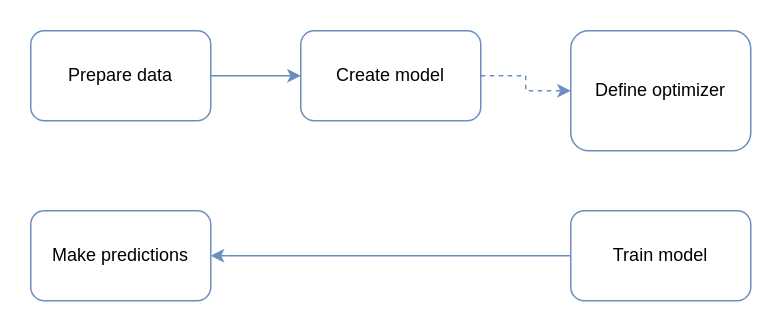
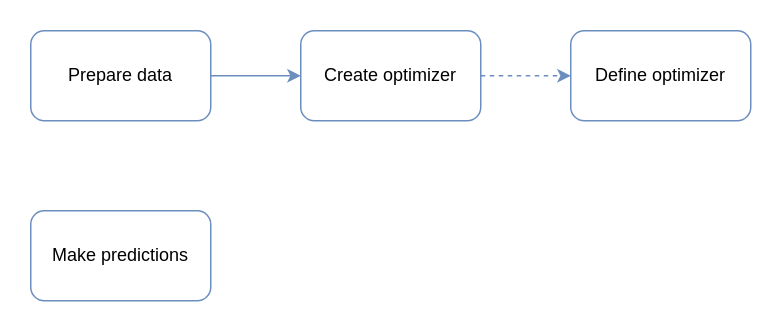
- <mxCell id="5" value="Create model" style="rounded=1;whiteSpace=wrap;html=1;strokeColor=#6c8ebf;fillColor=none;" parent="1" vertex="1"><mxGeometry x="200" y="20" width="120" height="60" as="geometry" /></mxCell>
+ <mxCell id="5" value="Create optimizer" style="rounded=1;whiteSpace=wrap;html=1;strokeColor=#6c8ebf;fillColor=none;" parent="1" vertex="1"><mxGeometry x="200" y="20" width="120" height="60" as="geometry" /></mxCell>
- <mxCell id="9" value="Define optimizer" style="rounded=1;whiteSpace=wrap;html=1;strokeColor=#6c8ebf;fillColor=none;" vertex="1" parent="1"><mxGeometry x="380" y="20" width="120" height="80" as="geometry" /></mxCell>
+ <mxCell id="9" value="Define optimizer" style="rounded=1;whiteSpace=wrap;html=1;strokeColor=#6c8ebf;fillColor=none;" vertex="1" parent="1"><mxGeometry x="380" y="20" width="120" height="60" as="geometry" /></mxCell>
- <mxCell id="6" value="" style="edgeStyle=orthogonalEdgeStyle;rounded=0;orthogonalLoop=1;jettySize=auto;html=1;fillColor=#dae8fc;strokeColor=#6c8ebf;" parent="1" source="7" target="8" edge="1"><mxGeometry relative="1" as="geometry" /></mxCell>
- <mxCell id="7" value="Train model" style="rounded=1;whiteSpace=wrap;html=1;strokeColor=#6c8ebf;fillColor=none;" parent="1" vertex="1"><mxGeometry x="380" y="140" width="120" height="60" as="geometry" /></mxCell>
